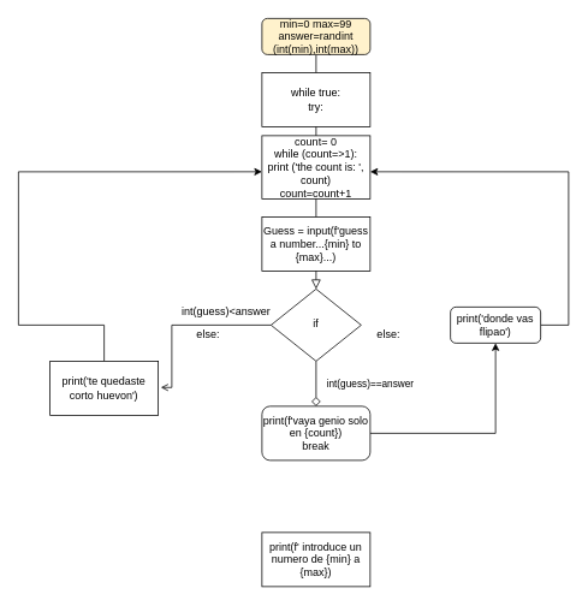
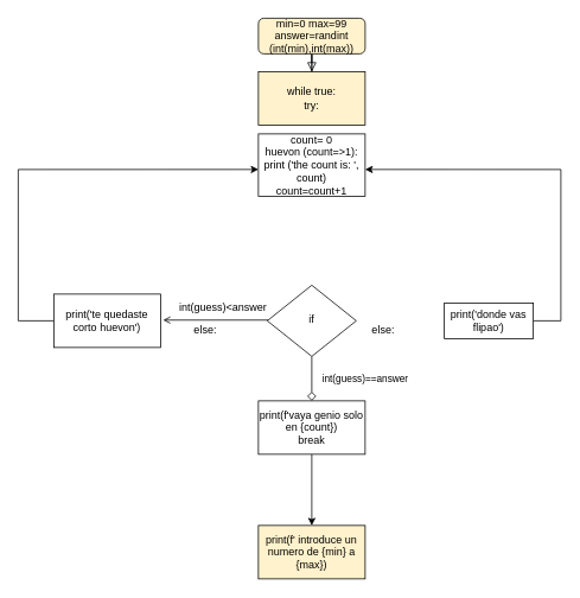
- <mxCell id="10" value="while true:&lt;br&gt;try:" style="rounded=0;whiteSpace=wrap;html=1;" vertex="1" parent="1"><mxGeometry x="290" y="80" width="120" height="60" as="geometry" /></mxCell>
+ <mxCell id="10" value="while true:&lt;br&gt;try:" style="rounded=0;whiteSpace=wrap;html=1;fillColor=#fff2cc;" vertex="1" parent="1"><mxGeometry x="290" y="80" width="120" height="60" as="geometry" /></mxCell>
- <mxCell id="19" value="count= 0&lt;br&gt;while (count=&amp;gt;1):&lt;br&gt;print ('the count is: ', count)&lt;br&gt;count=count+1" style="rounded=0;whiteSpace=wrap;html=1;" vertex="1" parent="1"><mxGeometry x="290" width="120" height="70" as="geometry" y="150" /></mxCell>
+ <mxCell id="19" value="count= 0&lt;br&gt;huevon (count=&amp;gt;1):&lt;br&gt;print ('the count is: ', count)&lt;br&gt;count=count+1" style="rounded=0;whiteSpace=wrap;html=1;" vertex="1" parent="1"><mxGeometry x="290" width="120" height="70" as="geometry" y="150" /></mxCell>
- <mxCell id="9" value="Guess = input(f'guess a number...{min} to {max}...)" style="rounded=0;whiteSpace=wrap;html=1;" vertex="1" parent="1"><mxGeometry x="290" y="240" width="120" height="60" as="geometry" /></mxCell>
- <mxCell id="2" value="" style="rounded=0;html=1;jettySize=auto;orthogonalLoop=1;fontSize=11;endArrow=block;endFill=0;endSize=8;strokeWidth=1;shadow=0;labelBackgroundColor=none;edgeStyle=orthogonalEdgeStyle;" parent="1" source="3" target="6" edge="1"><mxGeometry relative="1" as="geometry" /></mxCell>
+ <mxCell id="2" value="" style="rounded=0;html=1;jettySize=auto;orthogonalLoop=1;fontSize=11;endArrow=block;endFill=0;endSize=8;strokeWidth=1;shadow=0;labelBackgroundColor=none;edgeStyle=orthogonalEdgeStyle;" parent="1" source="3" target="10" edge="1"><mxGeometry relative="1" as="geometry" /></mxCell>
- <mxCell id="8" value="print('donde vas flipao')&lt;br&gt;" style="square=1;whiteSpace=wrap;html=1;fontSize=12;glass=0;strokeWidth=1;shadow=0;rounded=1;" parent="1" vertex="1"><mxGeometry x="499" y="340" width="100" height="40" as="geometry" /></mxCell>
+ <mxCell id="8" value="print('donde vas flipao')&lt;br&gt;" style="square=1;whiteSpace=wrap;html=1;fontSize=12;glass=0;strokeWidth=1;shadow=0;" parent="1" vertex="1"><mxGeometry x="499" y="340" width="100" height="40" as="geometry" /></mxCell>
- <mxCell id="13" value="print('te quedaste corto huevon')" style="rounded=0;whiteSpace=wrap;html=1;" vertex="1" parent="1"><mxGeometry x="55" y="400" width="120" height="60" as="geometry" /></mxCell>
+ <mxCell id="13" value="print('te quedaste corto huevon')" style="rounded=0;whiteSpace=wrap;html=1;" vertex="1" parent="1"><mxGeometry x="60" y="330" width="120" height="60" as="geometry" /></mxCell>
- <mxCell id="15" value="print(f'vaya genio solo en {count})&lt;br&gt;break" style="whiteSpace=wrap;html=1;rounded=1;" vertex="1" parent="1"><mxGeometry x="290" y="450" width="120" height="60" as="geometry" /></mxCell>
+ <mxCell id="15" value="print(f'vaya genio solo en {count})&lt;br&gt;break" style="rounded=0;whiteSpace=wrap;html=1;" vertex="1" parent="1"><mxGeometry x="290" y="450" width="120" height="60" as="geometry" /></mxCell>
- <mxCell id="14" style="edgeStyle=orthogonalEdgeStyle;rounded=0;orthogonalLoop=1;jettySize=auto;html=1;" edge="1" parent="1" source="15" target="8"><mxGeometry relative="1" as="geometry"><mxPoint x="350" y="580" as="targetPoint" /></mxGeometry></mxCell>
+ <mxCell id="14" style="edgeStyle=orthogonalEdgeStyle;rounded=0;orthogonalLoop=1;jettySize=auto;html=1;entryX=0.5;entryY=0;entryDx=0;entryDy=0;" edge="1" parent="1" source="15" target="18"><mxGeometry relative="1" as="geometry"><mxPoint x="350" y="580" as="targetPoint" /></mxGeometry></mxCell>
- <mxCell id="18" value="print(f' introduce un numero de {min} a {max})" style="rounded=0;whiteSpace=wrap;html=1;" vertex="1" parent="1"><mxGeometry x="290" y="590" width="120" height="60" as="geometry" /></mxCell>
+ <mxCell id="18" value="print(f' introduce un numero de {min} a {max})" style="rounded=0;whiteSpace=wrap;html=1;fillColor=#fff2cc;" vertex="1" parent="1"><mxGeometry x="290" y="590" width="120" height="60" as="geometry" /></mxCell>
